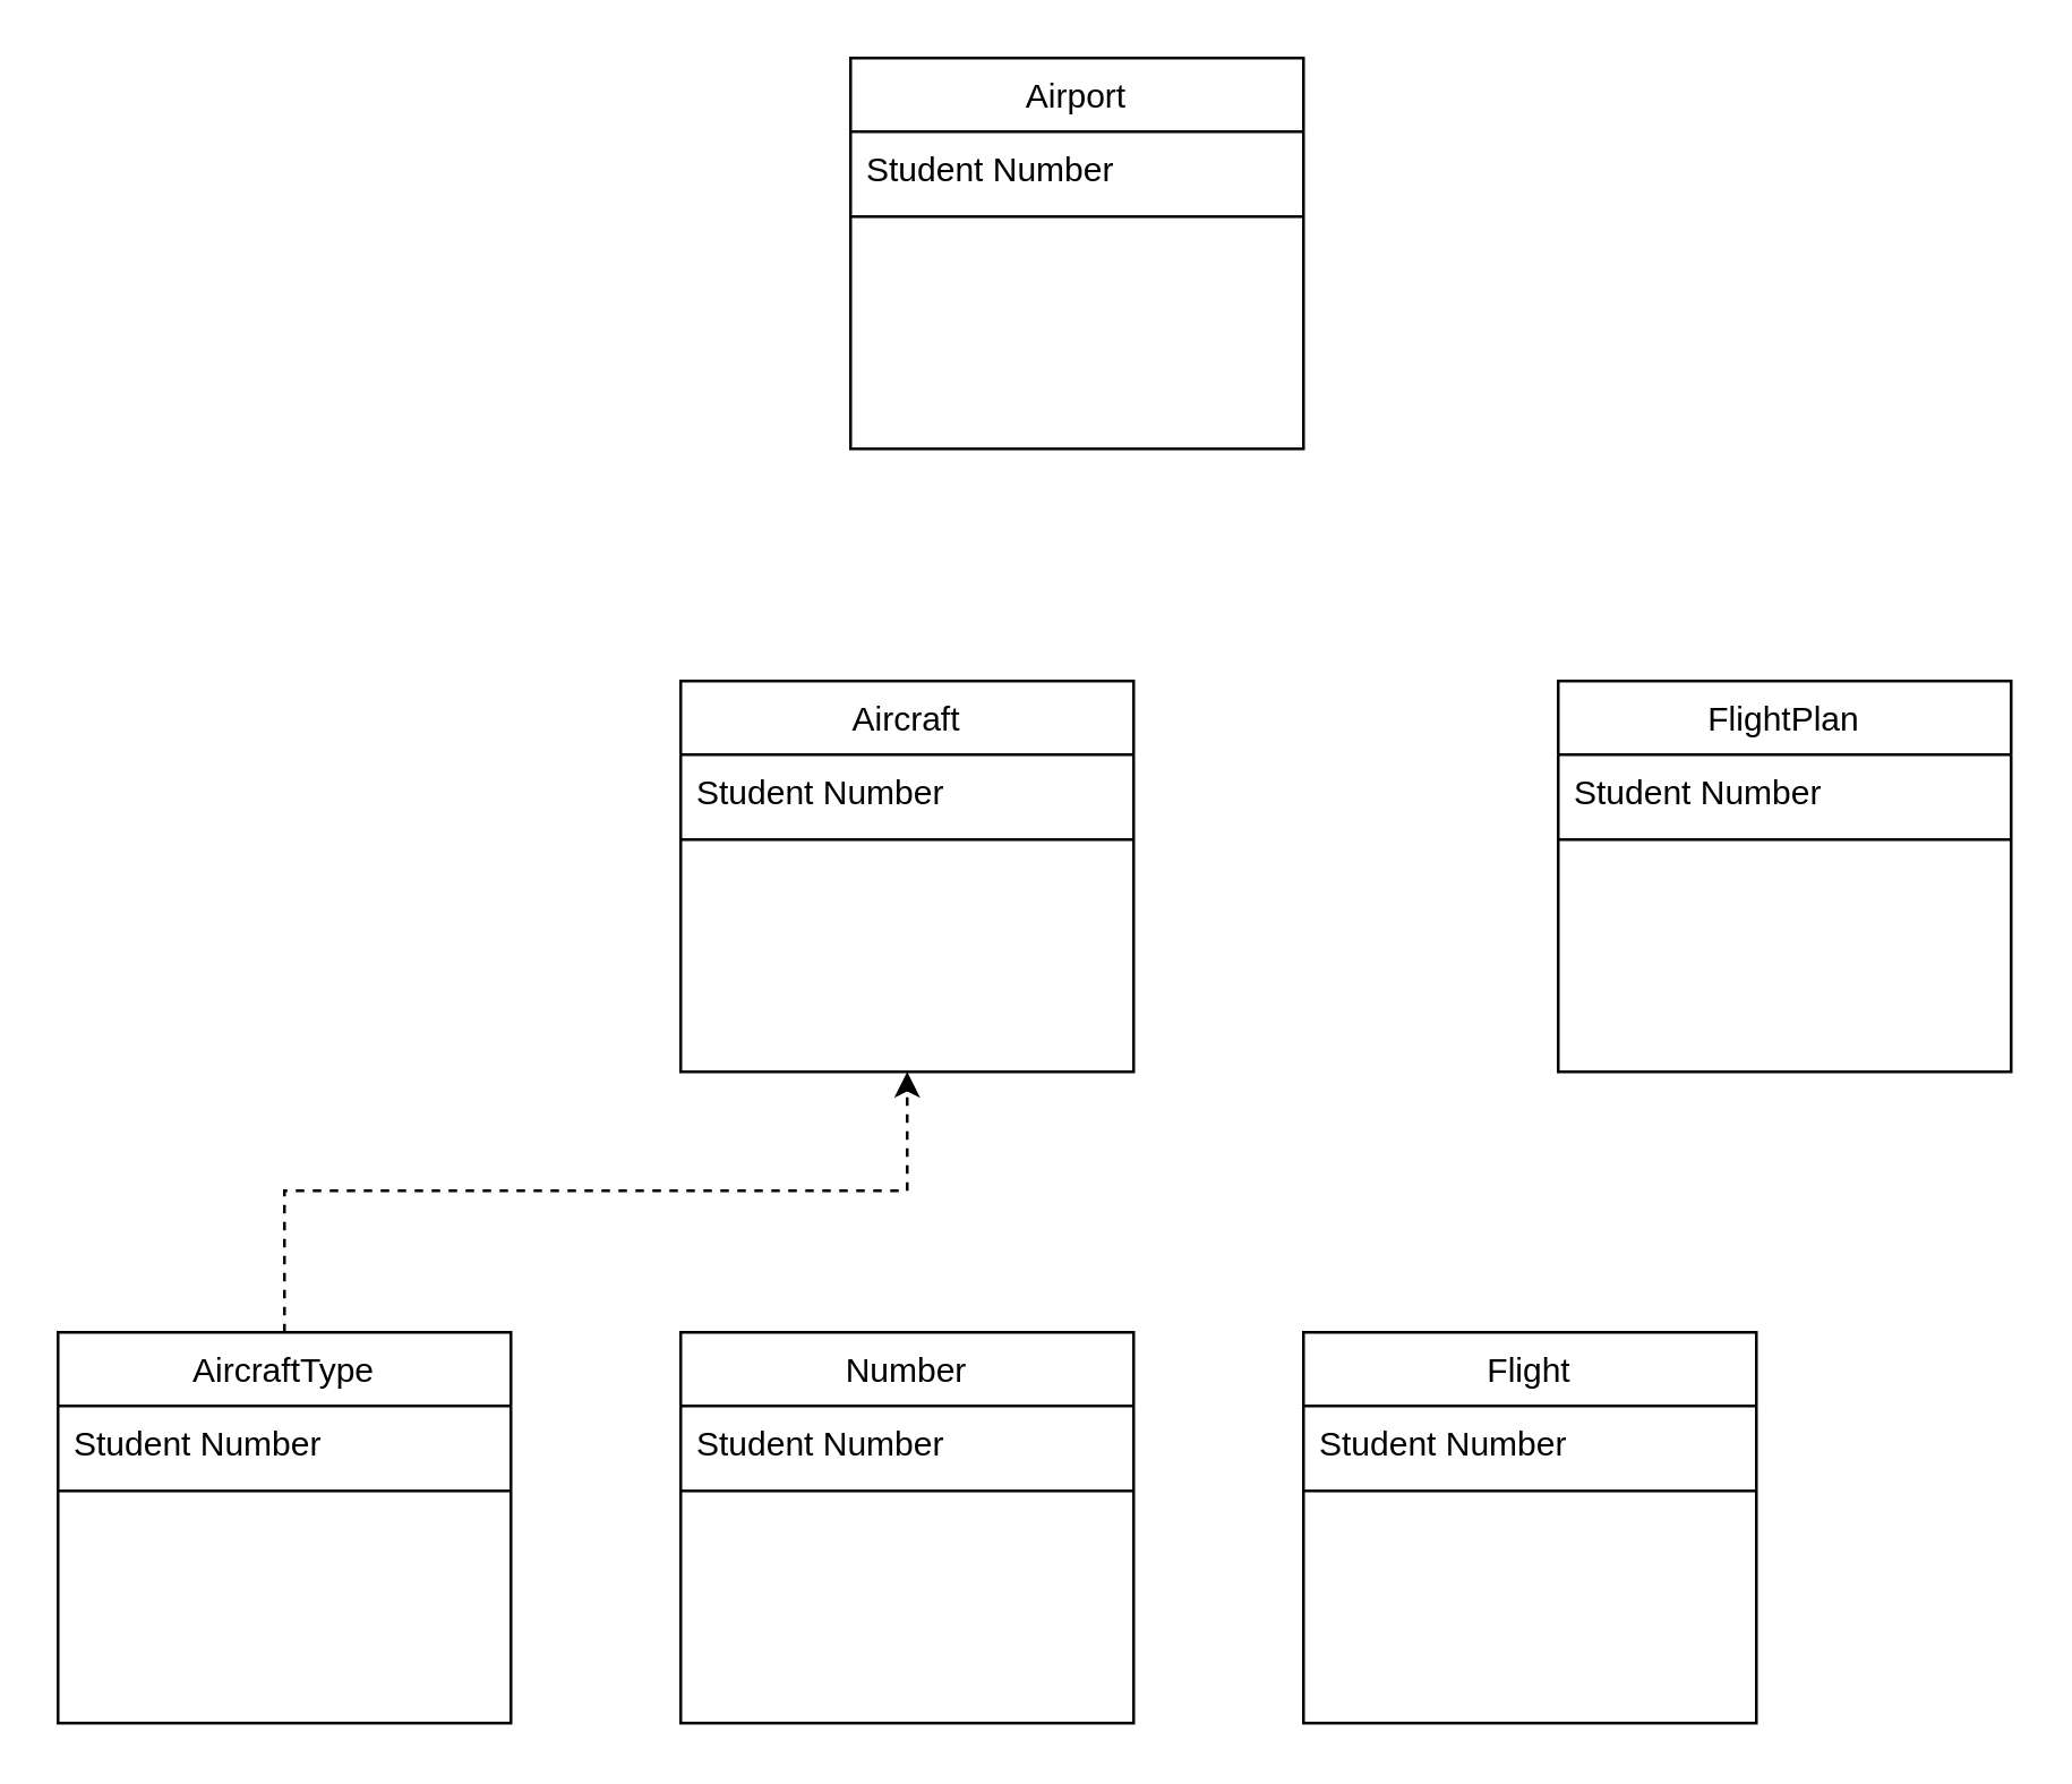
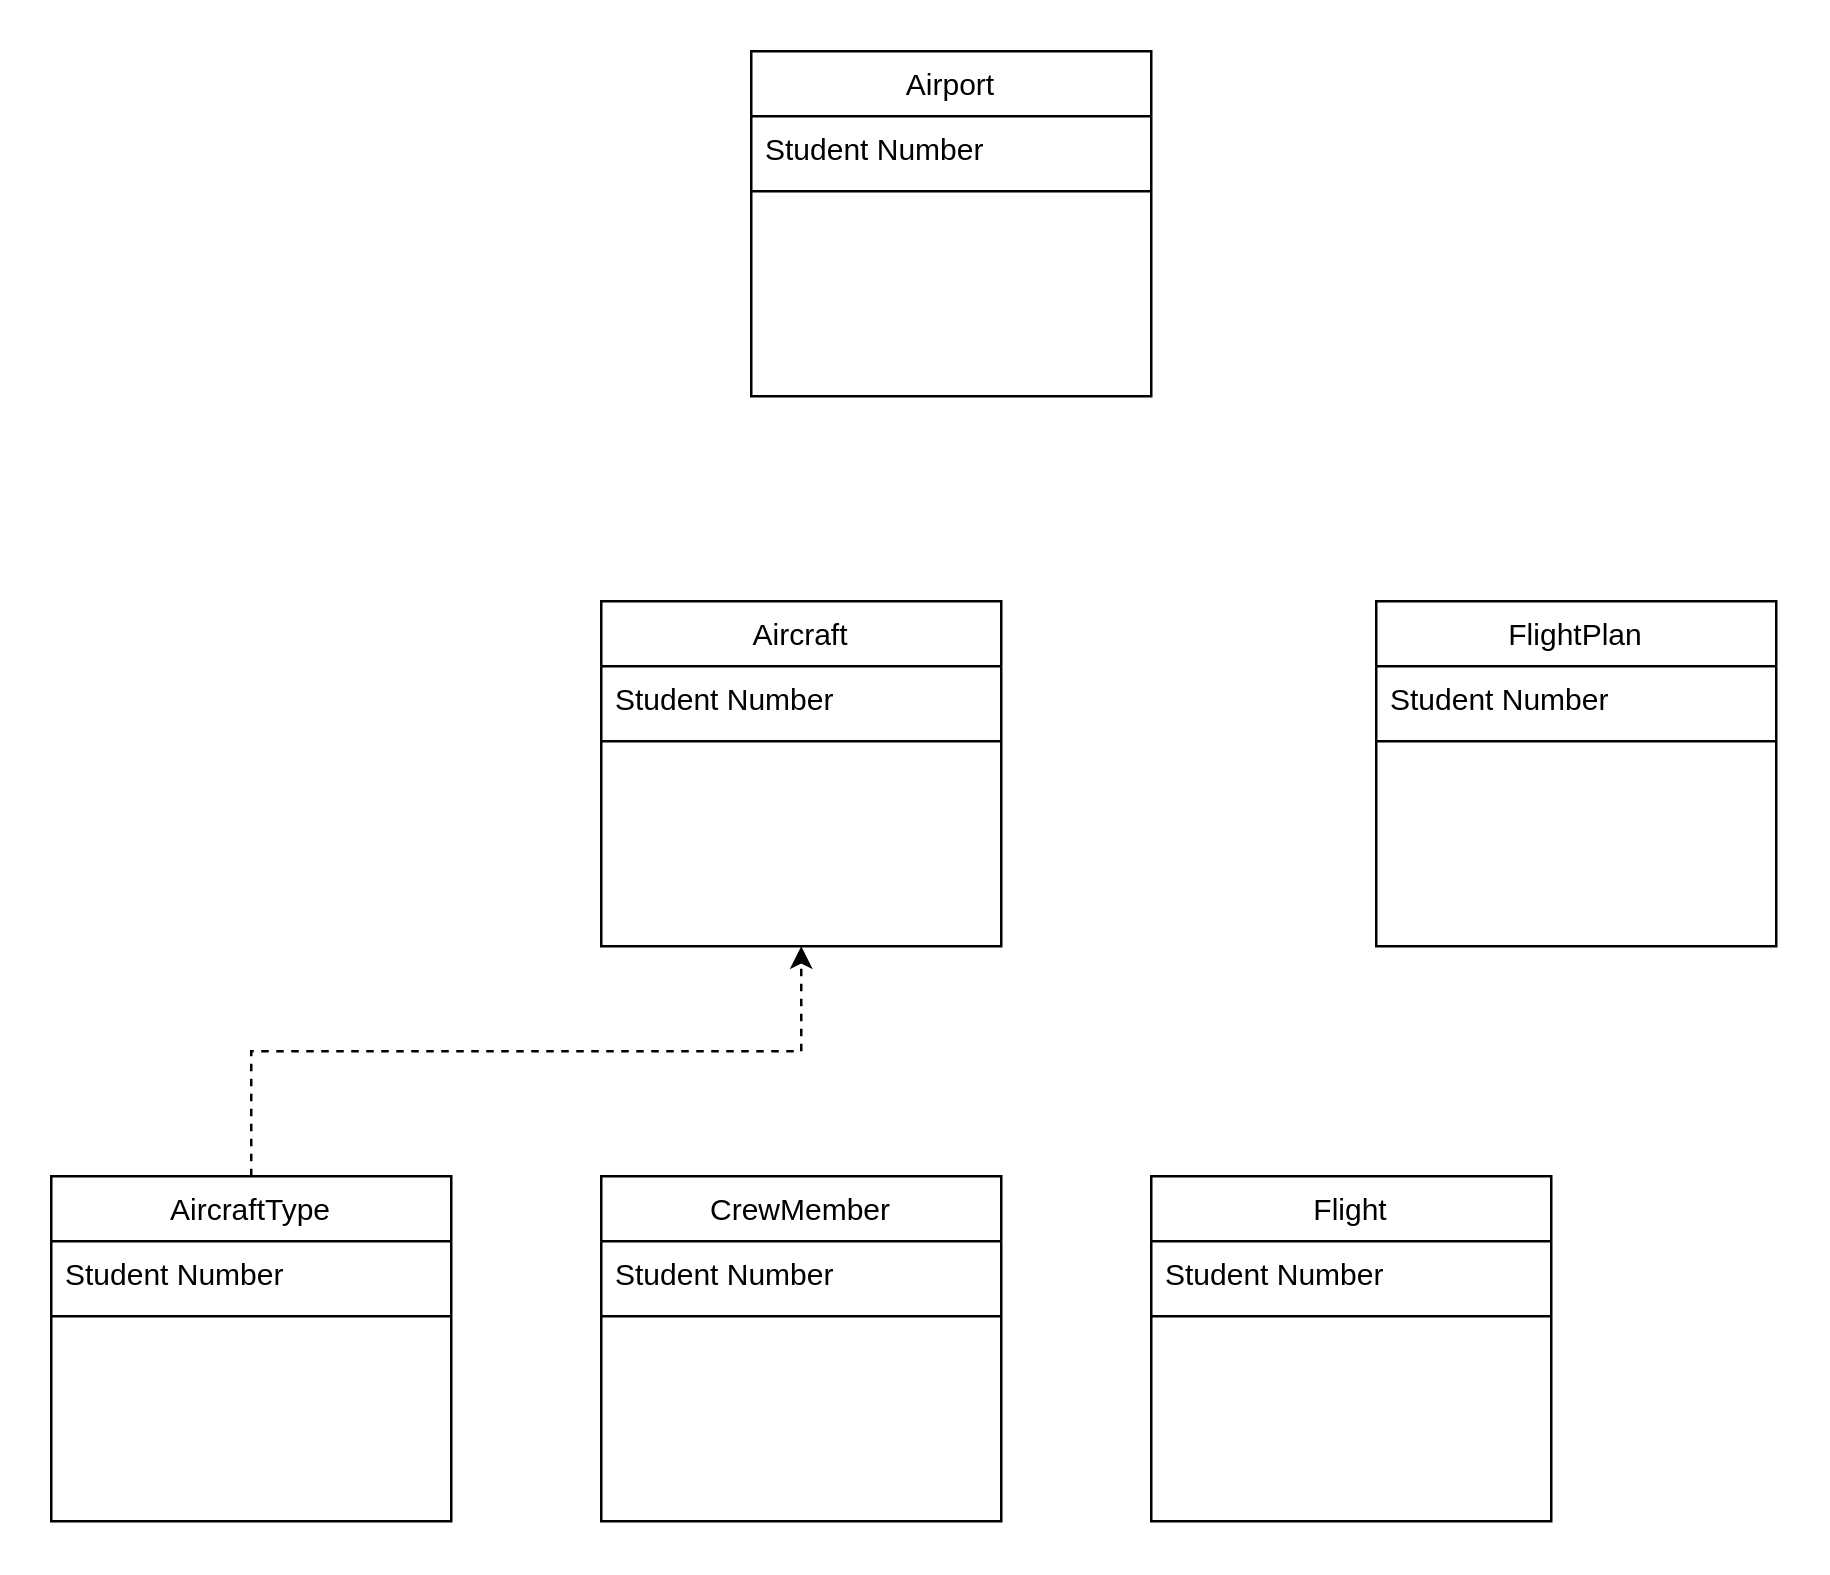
- <mxCell id="12" value="Number&#10;" style="swimlane;fontStyle=0;align=center;verticalAlign=top;childLayout=stackLayout;horizontal=1;startSize=26;horizontalStack=0;resizeParent=1;resizeLast=0;collapsible=1;marginBottom=0;rounded=0;shadow=0;strokeWidth=1;" vertex="1" parent="1"><mxGeometry x="240" y="470" width="160" height="138" as="geometry"><mxRectangle x="130" y="380" width="160" height="26" as="alternateBounds" /></mxGeometry></mxCell>
+ <mxCell id="12" value="CrewMember&#10;" style="swimlane;fontStyle=0;align=center;verticalAlign=top;childLayout=stackLayout;horizontal=1;startSize=26;horizontalStack=0;resizeParent=1;resizeLast=0;collapsible=1;marginBottom=0;rounded=0;shadow=0;strokeWidth=1;" vertex="1" parent="1"><mxGeometry x="240" y="470" width="160" height="138" as="geometry"><mxRectangle x="130" y="380" width="160" height="26" as="alternateBounds" /></mxGeometry></mxCell>
